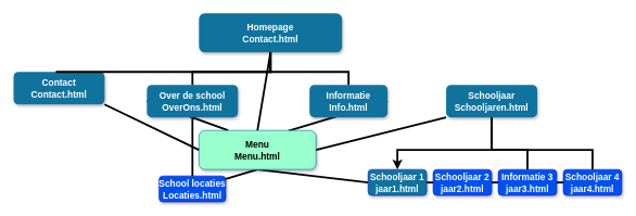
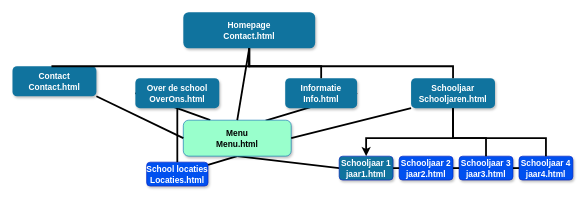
+ <mxCell id="22" value="" style="endArrow=none;html=1;rounded=0;strokeWidth=3;exitX=0.5;exitY=0;exitDx=0;exitDy=0;entryX=0.5;entryY=1;entryDx=0;entryDy=0;" edge="1" parent="1" source="9" target="6"><mxGeometry width="50" height="50" relative="1" as="geometry"><mxPoint x="205" y="180" as="sourcePoint" /><mxPoint x="445" y="130" as="targetPoint" /><Array as="points"><mxPoint x="755" y="110" /><mxPoint x="415" y="110" /></Array></mxGeometry></mxCell>
- <mxCell id="19" value="" style="endArrow=none;html=1;rounded=0;strokeWidth=3;exitX=0.5;exitY=0;exitDx=0;exitDy=0;entryX=0.5;entryY=1;entryDx=0;entryDy=0;" edge="1" parent="1" source="7" target="6"><mxGeometry width="50" height="50" relative="1" as="geometry"><mxPoint x="405" y="140" as="sourcePoint" /><mxPoint x="415" y="110" as="targetPoint" /><Array as="points"><mxPoint x="295" y="110" /><mxPoint x="415" y="110" /></Array></mxGeometry></mxCell>
- <mxCell id="10" value="Informatie 3&#10;jaar3.html" style="rounded=1;fillColor=#0050ef;strokeColor=#001DBC;shadow=1;fontStyle=1;fontSize=14;fontColor=#ffffff;" parent="1" vertex="1"><mxGeometry x="765" y="260" width="90" height="40" as="geometry" /></mxCell>
+ <mxCell id="10" value="Schooljaar 3&#10;jaar3.html" style="rounded=1;fillColor=#0050ef;strokeColor=#001DBC;shadow=1;fontStyle=1;fontSize=14;fontColor=#ffffff;" parent="1" vertex="1"><mxGeometry x="765" y="260" width="90" height="40" as="geometry" /></mxCell>
